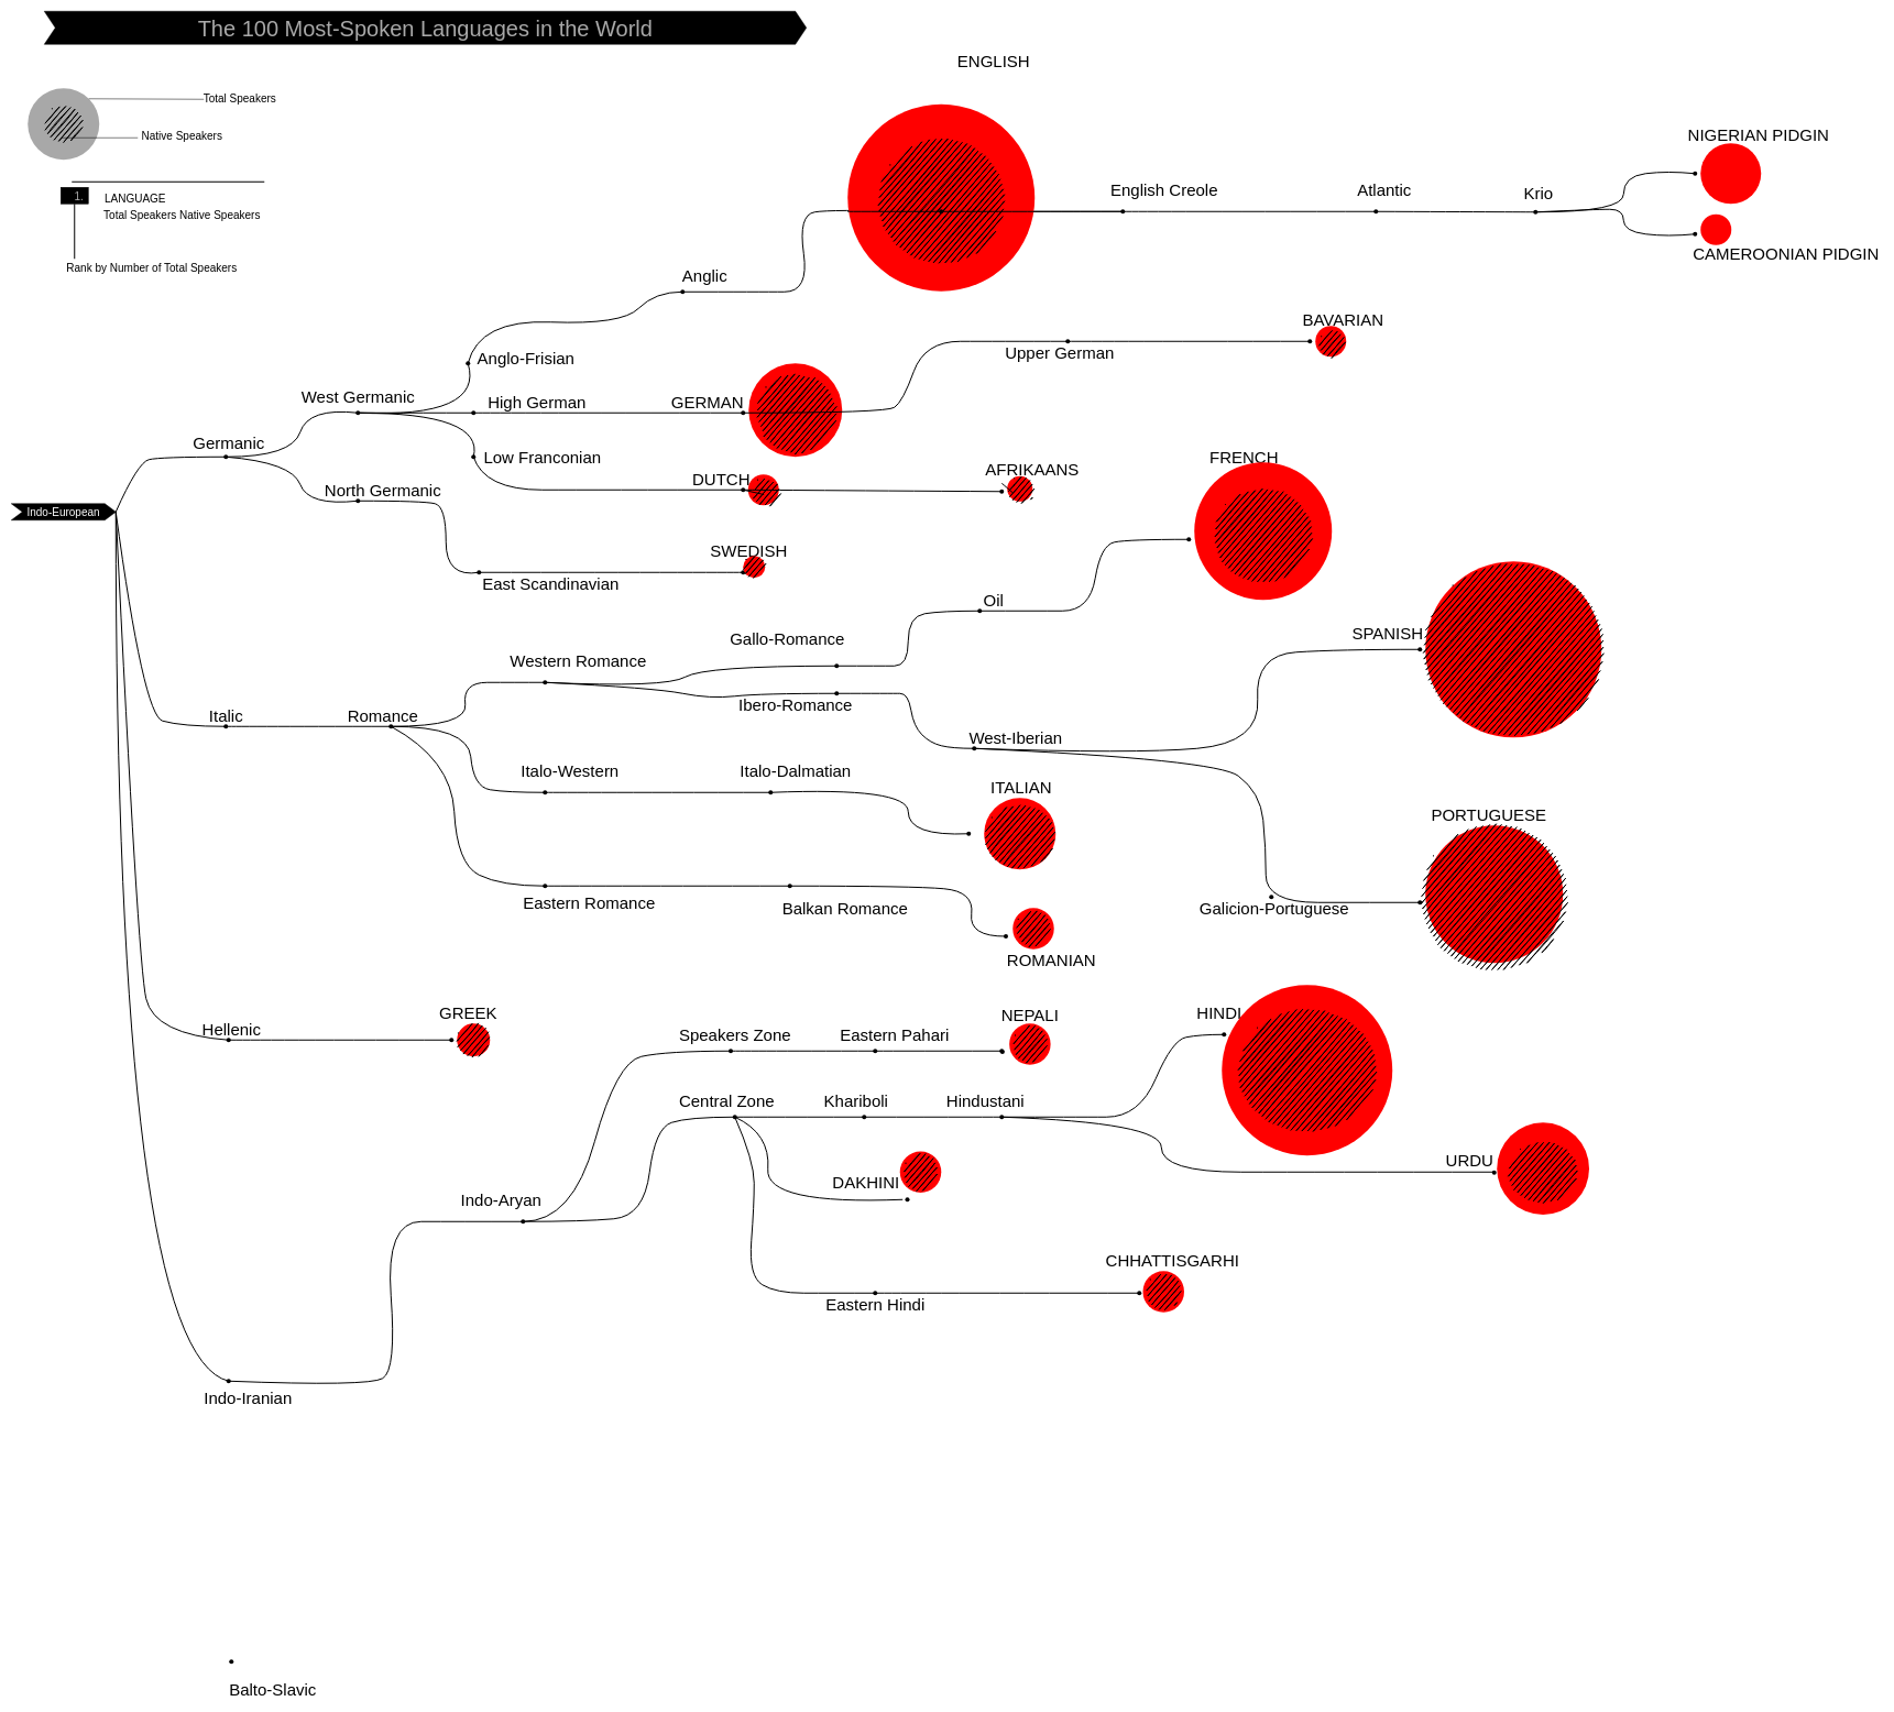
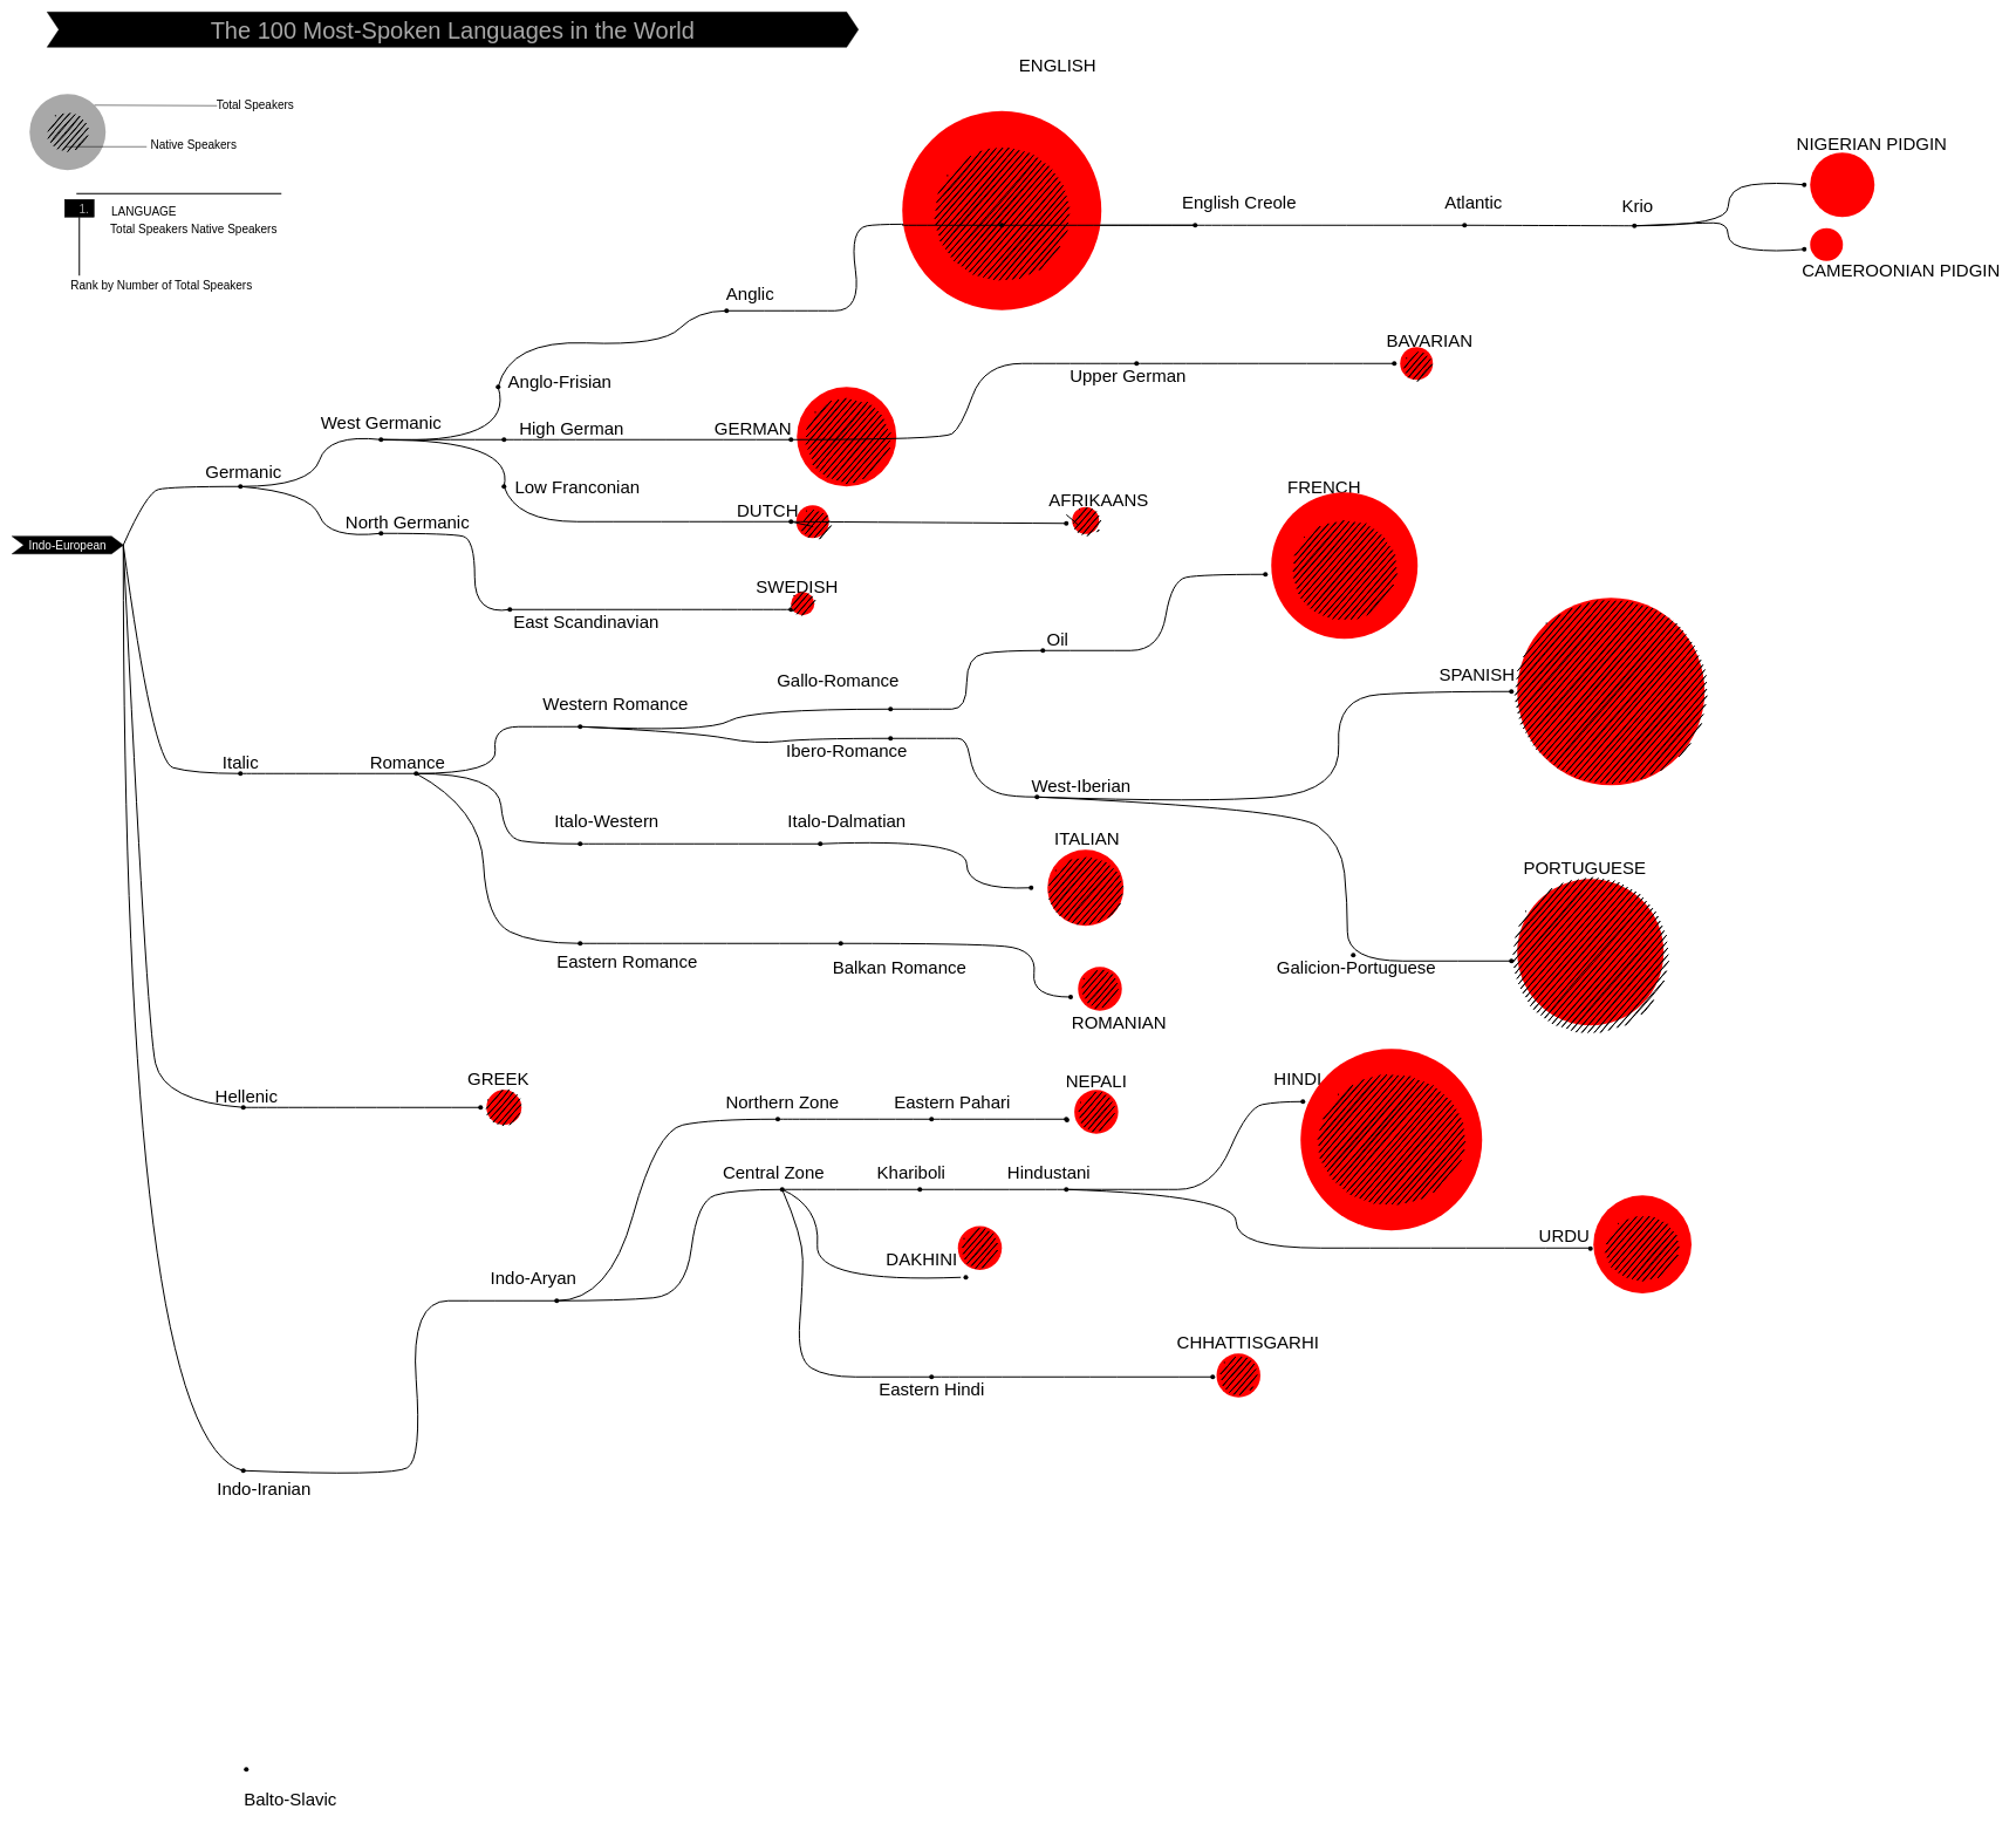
- <mxCell id="172" value="Speakers Zone" style="text;html=1;align=center;verticalAlign=middle;resizable=0;points=[];autosize=1;strokeColor=none;fillColor=none;fontSize=30;fontColor=#000000;" vertex="1" parent="1"><mxGeometry x="1230" y="1860" width="210" height="40" as="geometry" /></mxCell>
+ <mxCell id="172" value="Northern Zone" style="text;html=1;align=center;verticalAlign=middle;resizable=0;points=[];autosize=1;strokeColor=none;fillColor=none;fontSize=30;fontColor=#000000;" vertex="1" parent="1"><mxGeometry x="1230" y="1860" width="210" height="40" as="geometry" /></mxCell>
